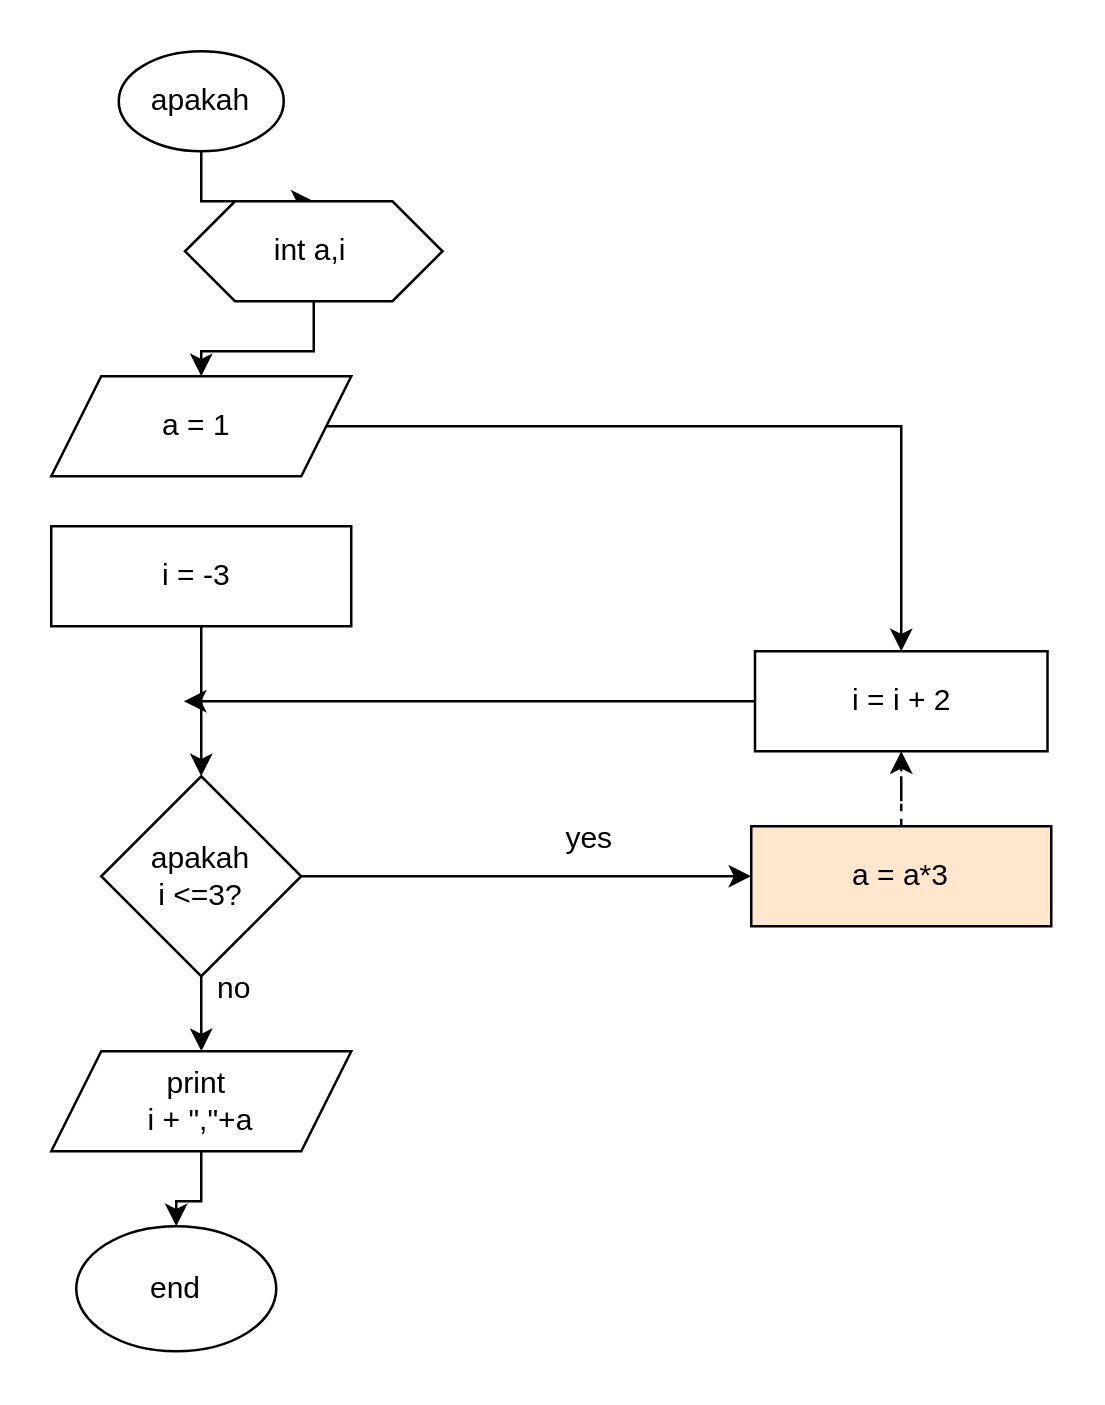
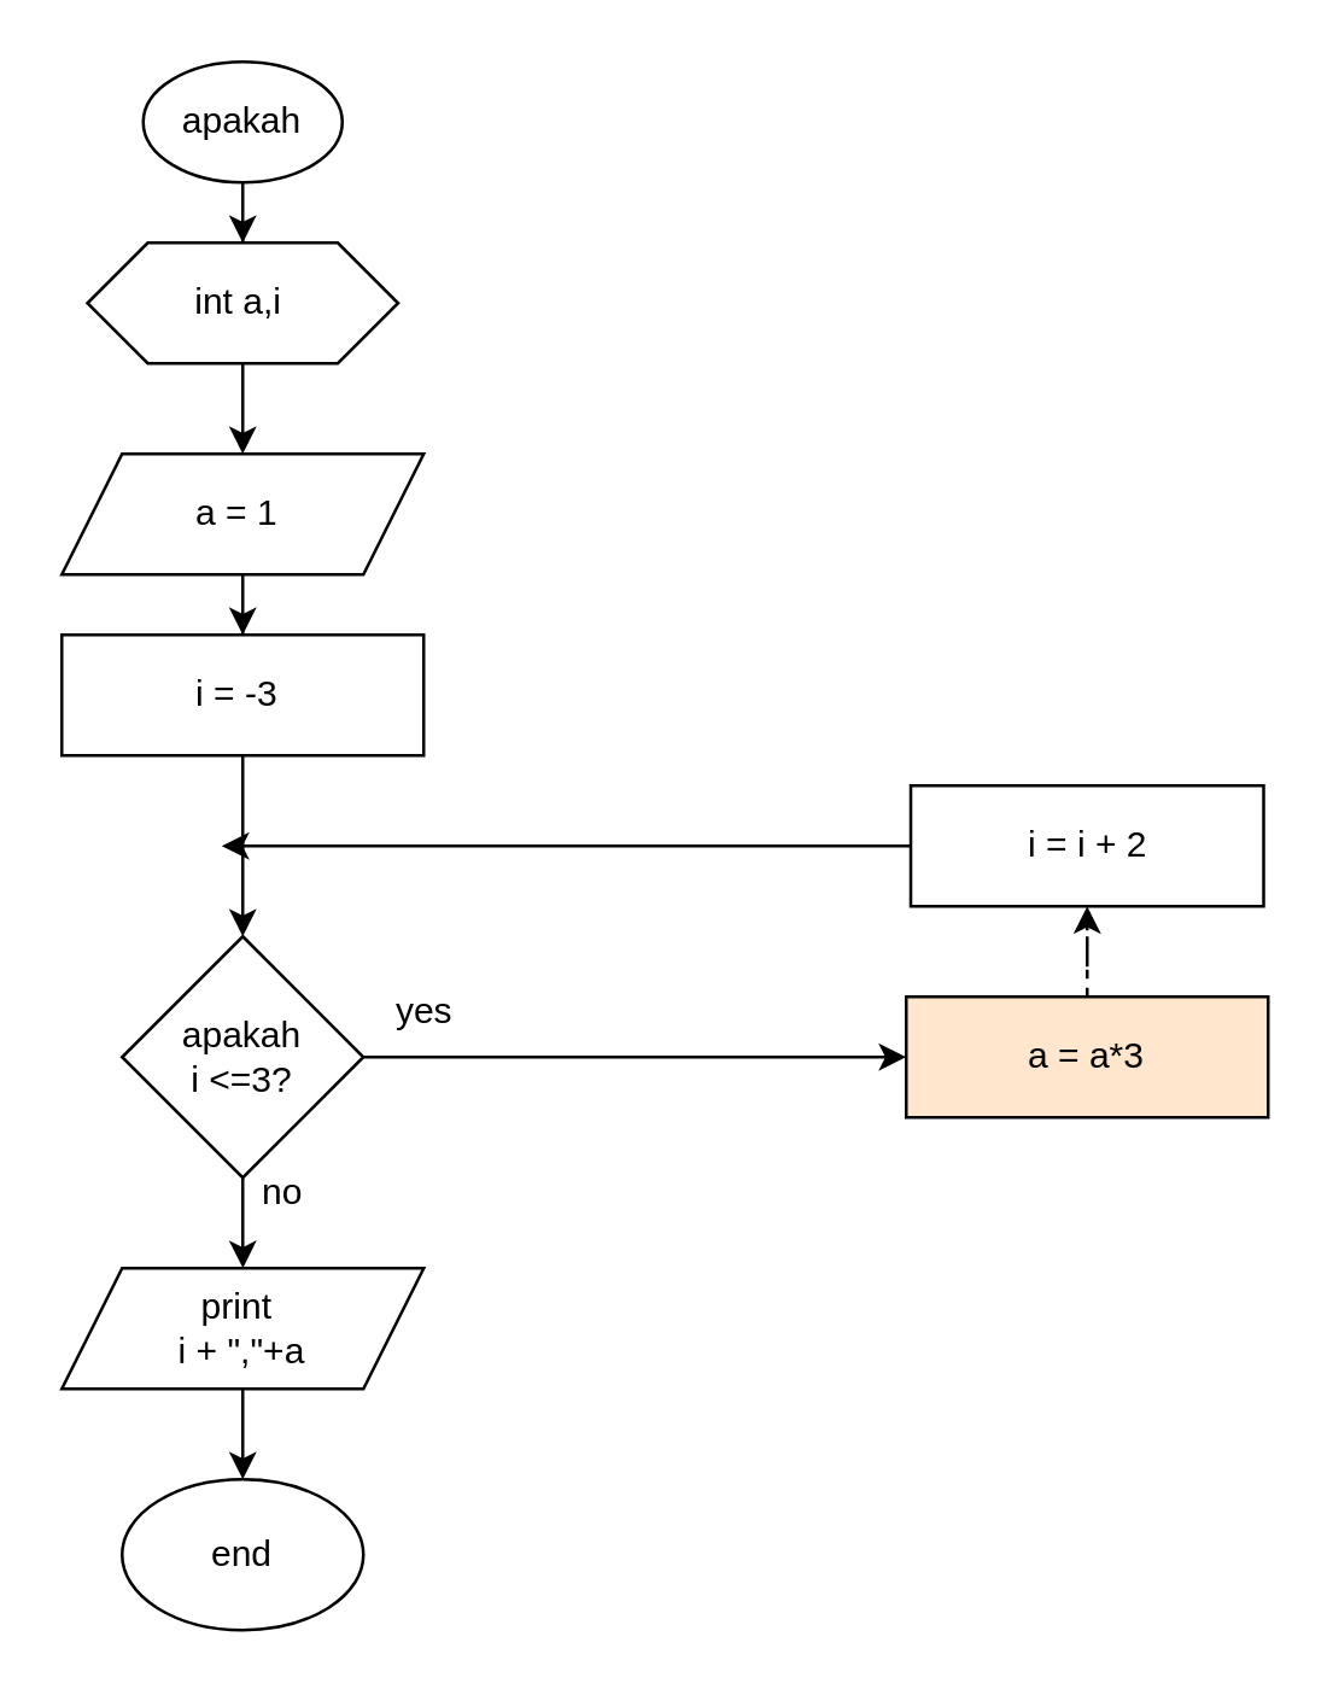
- <mxCell id="5" value="int a,i&amp;nbsp;" style="shape=hexagon;perimeter=hexagonPerimeter2;whiteSpace=wrap;html=1;fixedSize=1;shadow=0;" vertex="1" parent="1"><mxGeometry x="73.5" y="80" width="103" height="40" as="geometry" /></mxCell>
+ <mxCell id="5" value="int a,i&amp;nbsp;" style="shape=hexagon;perimeter=hexagonPerimeter2;whiteSpace=wrap;html=1;fixedSize=1;shadow=0;" vertex="1" parent="1"><mxGeometry x="28.5" y="80" width="103" height="40" as="geometry" /></mxCell>
- <mxCell id="6" value="" style="edgeStyle=orthogonalEdgeStyle;rounded=0;orthogonalLoop=1;jettySize=auto;html=1;shadow=0;" edge="1" parent="1" source="7" target="19"><mxGeometry relative="1" as="geometry" /></mxCell>
+ <mxCell id="6" value="" style="edgeStyle=orthogonalEdgeStyle;rounded=0;orthogonalLoop=1;jettySize=auto;html=1;shadow=0;" edge="1" parent="1" source="7" target="9"><mxGeometry relative="1" as="geometry" /></mxCell>
- <mxCell id="20" value="yes" style="text;html=1;align=center;verticalAlign=middle;resizable=0;points=[];autosize=1;strokeColor=none;fillColor=none;shadow=0;" vertex="1" parent="1"><mxGeometry x="215" y="320" width="40" height="30" as="geometry" /></mxCell>
+ <mxCell id="20" value="yes" style="text;html=1;align=center;verticalAlign=middle;resizable=0;points=[];autosize=1;strokeColor=none;fillColor=none;shadow=0;" vertex="1" parent="1"><mxGeometry x="120" y="320" width="40" height="30" as="geometry" /></mxCell>
- <mxCell id="15" value="end" style="ellipse;whiteSpace=wrap;html=1;shadow=0;" vertex="1" parent="1"><mxGeometry x="30" y="490" width="80" height="50" as="geometry" /></mxCell>
+ <mxCell id="15" value="end" style="ellipse;whiteSpace=wrap;html=1;shadow=0;" vertex="1" parent="1"><mxGeometry x="40" y="490" width="80" height="50" as="geometry" /></mxCell>
